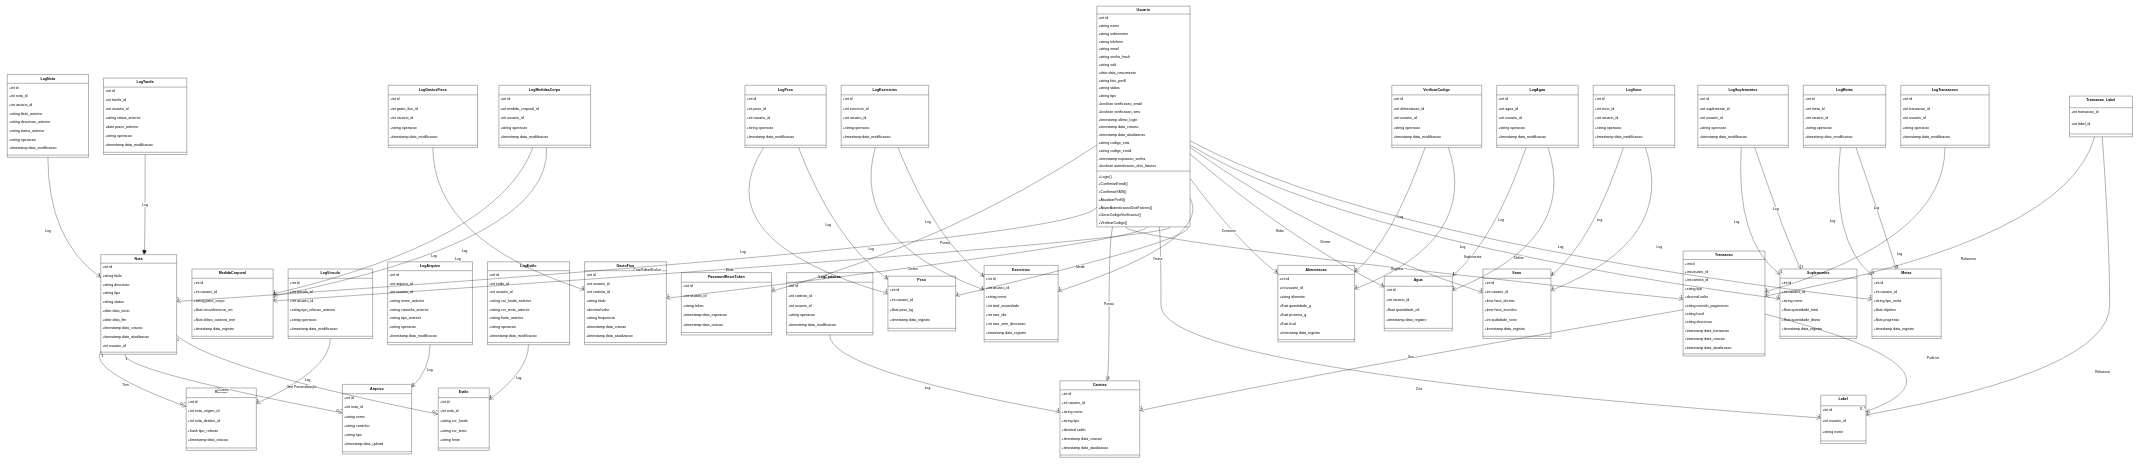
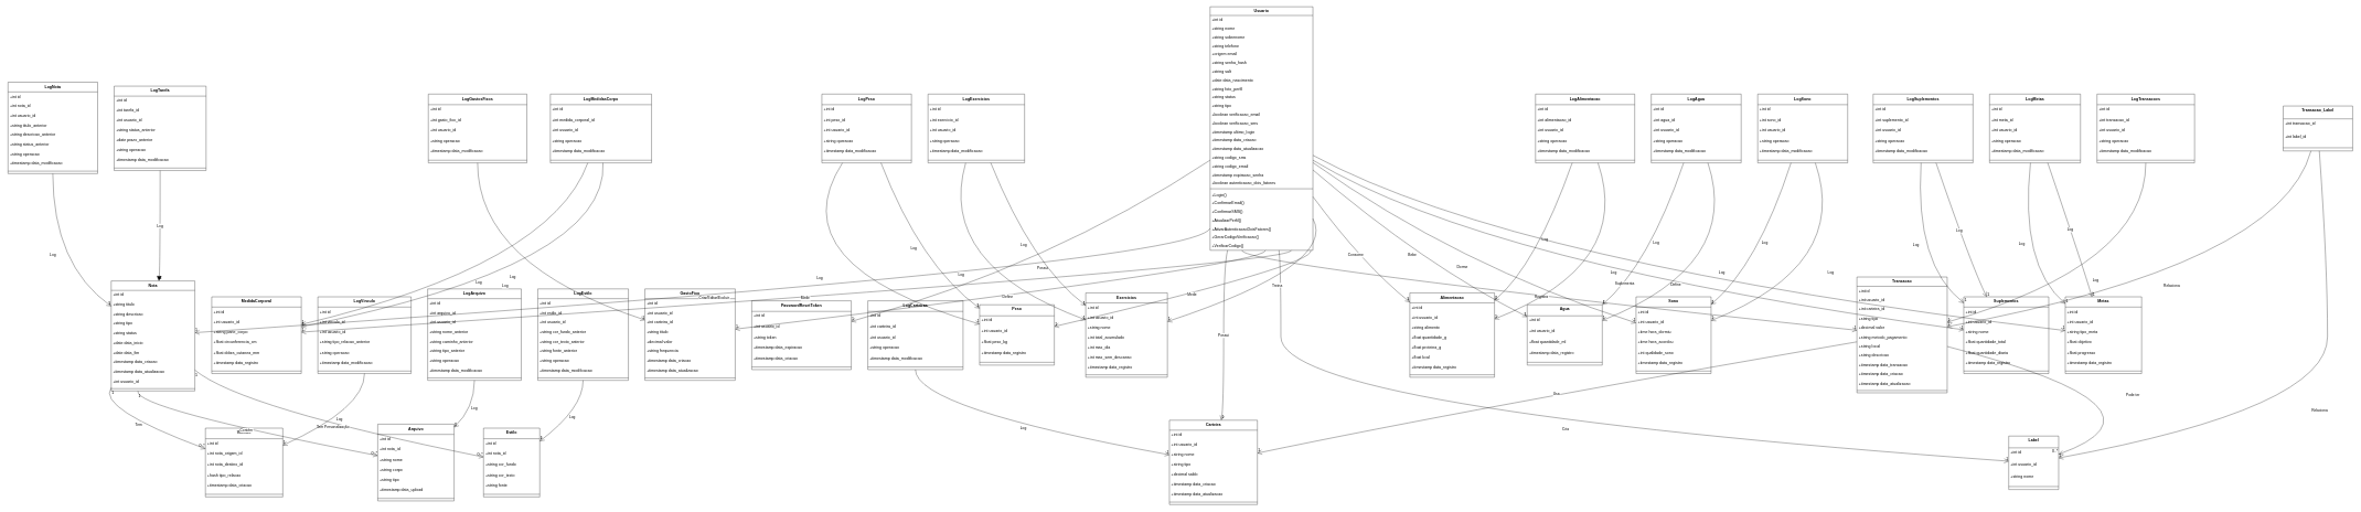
- <mxCell id="7" value="+string email" style="text;strokeColor=none;fillColor=none;align=left;verticalAlign=top;spacingLeft=4;spacingRight=4;overflow=hidden;rotatable=0;points=[[0,0.5],[1,0.5]];portConstraint=eastwest;" vertex="1" parent="2"><mxGeometry y="130.286" width="311" height="26" as="geometry" /></mxCell>
+ <mxCell id="7" value="+origem email" style="text;strokeColor=none;fillColor=none;align=left;verticalAlign=top;spacingLeft=4;spacingRight=4;overflow=hidden;rotatable=0;points=[[0,0.5],[1,0.5]];portConstraint=eastwest;" vertex="1" parent="2"><mxGeometry y="130.286" width="311" height="26" as="geometry" /></mxCell>
- <mxCell id="264" value="VerificarCodigo" style="swimlane;fontStyle=1;align=center;verticalAlign=top;childLayout=stackLayout;horizontal=1;startSize=32;horizontalStack=0;resizeParent=1;resizeParentMax=0;resizeLast=0;collapsible=0;marginBottom=0;" vertex="1" parent="1"><mxGeometry x="4639" y="284" width="300" height="208" as="geometry" /></mxCell>
+ <mxCell id="264" value="LogAlimentacao" style="swimlane;fontStyle=1;align=center;verticalAlign=top;childLayout=stackLayout;horizontal=1;startSize=32;horizontalStack=0;resizeParent=1;resizeParentMax=0;resizeLast=0;collapsible=0;marginBottom=0;" vertex="1" parent="1"><mxGeometry x="4639" y="284" width="300" height="208" as="geometry" /></mxCell>
- <mxCell id="61" value="+string caminho" style="text;strokeColor=none;fillColor=none;align=left;verticalAlign=top;spacingLeft=4;spacingRight=4;overflow=hidden;rotatable=0;points=[[0,0.5],[1,0.5]];portConstraint=eastwest;" vertex="1" parent="57"><mxGeometry y="123.933" width="231" height="31" as="geometry" /></mxCell>
+ <mxCell id="61" value="+string corpo" style="text;strokeColor=none;fillColor=none;align=left;verticalAlign=top;spacingLeft=4;spacingRight=4;overflow=hidden;rotatable=0;points=[[0,0.5],[1,0.5]];portConstraint=eastwest;" vertex="1" parent="57"><mxGeometry y="123.933" width="231" height="31" as="geometry" /></mxCell>
